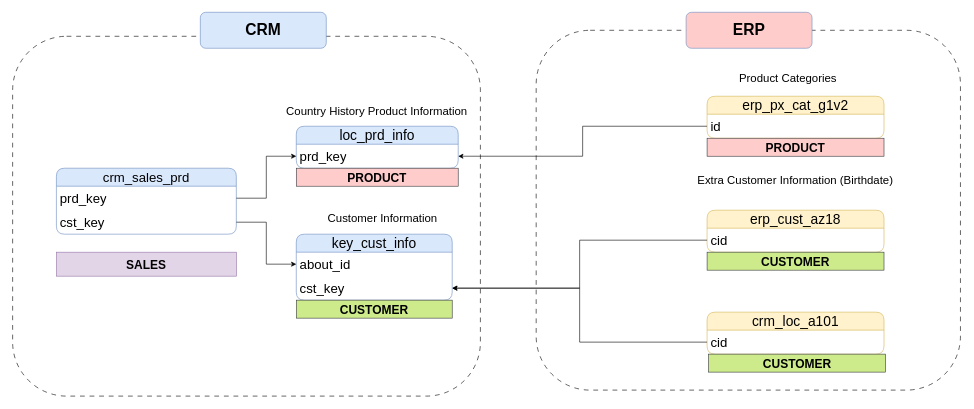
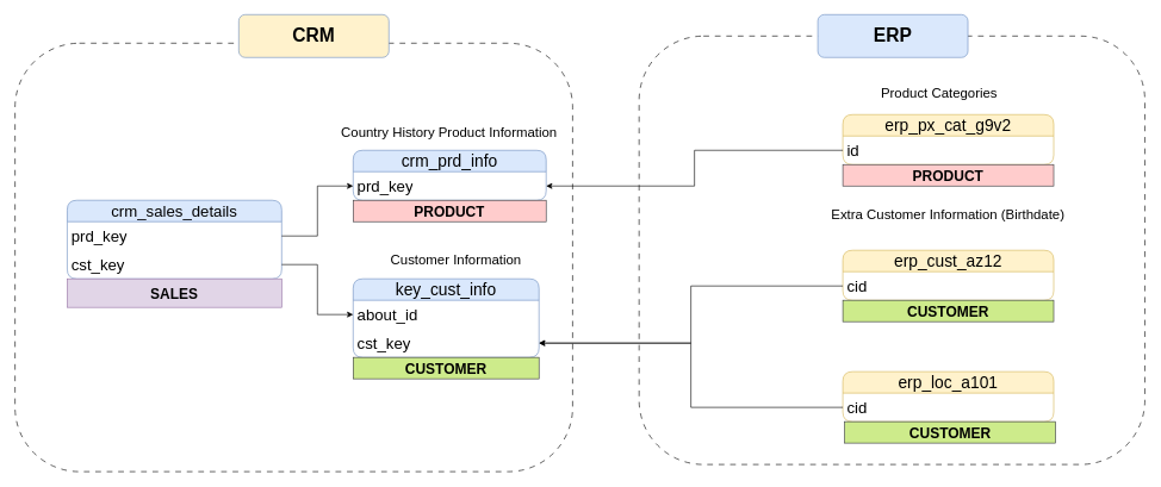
- <mxCell id="27" value="&lt;font style=&quot;font-size: 26px;&quot;&gt;CRM&lt;/font&gt;" style="rounded=1;whiteSpace=wrap;html=1;fillColor=#dae8fc;strokeColor=#6c8ebf;fontStyle=1" parent="1" vertex="1"><mxGeometry x="333" y="20" width="210" height="60" as="geometry" /></mxCell>
+ <mxCell id="27" value="&lt;font style=&quot;font-size: 26px;&quot;&gt;CRM&lt;/font&gt;" style="rounded=1;whiteSpace=wrap;html=1;fillColor=#fff2cc;strokeColor=#6c8ebf;fontStyle=1;" parent="1" vertex="1"><mxGeometry x="333" y="20" width="210" height="60" as="geometry" /></mxCell>
- <mxCell id="29" value="&lt;font style=&quot;font-size: 26px;&quot;&gt;ERP&lt;/font&gt;" style="rounded=1;whiteSpace=wrap;html=1;fillColor=#ffcccc;strokeColor=#6c8ebf;fontStyle=1;" parent="1" vertex="1"><mxGeometry x="1143" y="20" width="210" height="60" as="geometry" /></mxCell>
+ <mxCell id="29" value="&lt;font style=&quot;font-size: 26px;&quot;&gt;ERP&lt;/font&gt;" style="rounded=1;whiteSpace=wrap;html=1;fillColor=#dae8fc;strokeColor=#6c8ebf;fontStyle=1" parent="1" vertex="1"><mxGeometry x="1143" y="20" width="210" height="60" as="geometry" /></mxCell>
- <mxCell id="22" value="&lt;font style=&quot;font-size: 23px;&quot;&gt;erp_px_cat_g1v2&lt;/font&gt;" style="swimlane;fontStyle=0;childLayout=stackLayout;horizontal=1;startSize=30;horizontalStack=0;resizeParent=1;resizeParentMax=0;resizeLast=0;collapsible=1;marginBottom=0;whiteSpace=wrap;html=1;rounded=1;shadow=0;swimlaneLine=1;strokeColor=#d6b656;fillColor=#fff2cc;fontSize=26;" parent="1" vertex="1"><mxGeometry x="1178" y="160" width="295" height="70" as="geometry"><mxRectangle x="90" y="220" width="60" height="30" as="alternateBounds" /></mxGeometry></mxCell>
+ <mxCell id="22" value="&lt;font style=&quot;font-size: 23px;&quot;&gt;erp_px_cat_g9v2&lt;/font&gt;" style="swimlane;fontStyle=0;childLayout=stackLayout;horizontal=1;startSize=30;horizontalStack=0;resizeParent=1;resizeParentMax=0;resizeLast=0;collapsible=1;marginBottom=0;whiteSpace=wrap;html=1;rounded=1;shadow=0;swimlaneLine=1;strokeColor=#d6b656;fillColor=#fff2cc;fontSize=26;" parent="1" vertex="1"><mxGeometry x="1178" y="160" width="295" height="70" as="geometry"><mxRectangle x="90" y="220" width="60" height="30" as="alternateBounds" /></mxGeometry></mxCell>
- <mxCell id="7" value="&lt;font style=&quot;font-size: 23px;&quot;&gt;loc_prd_info&lt;/font&gt;" style="swimlane;fontStyle=0;childLayout=stackLayout;horizontal=1;startSize=30;horizontalStack=0;resizeParent=1;resizeParentMax=0;resizeLast=0;collapsible=1;marginBottom=0;whiteSpace=wrap;html=1;rounded=1;shadow=0;swimlaneLine=1;strokeColor=#6c8ebf;fillColor=#dae8fc;fontSize=26;" parent="1" vertex="1"><mxGeometry x="493" y="210" width="270" height="70" as="geometry"><mxRectangle x="90" y="220" width="60" height="30" as="alternateBounds" /></mxGeometry></mxCell>
+ <mxCell id="7" value="&lt;font style=&quot;font-size: 23px;&quot;&gt;crm_prd_info&lt;/font&gt;" style="swimlane;fontStyle=0;childLayout=stackLayout;horizontal=1;startSize=30;horizontalStack=0;resizeParent=1;resizeParentMax=0;resizeLast=0;collapsible=1;marginBottom=0;whiteSpace=wrap;html=1;rounded=1;shadow=0;swimlaneLine=1;strokeColor=#6c8ebf;fillColor=#dae8fc;fontSize=26;" parent="1" vertex="1"><mxGeometry x="493" y="210" width="270" height="70" as="geometry"><mxRectangle x="90" y="220" width="60" height="30" as="alternateBounds" /></mxGeometry></mxCell>
- <mxCell id="10" value="&lt;font style=&quot;font-size: 22px;&quot;&gt;crm_sales_prd&lt;/font&gt;" style="swimlane;fontStyle=0;childLayout=stackLayout;horizontal=1;startSize=30;horizontalStack=0;resizeParent=1;resizeParentMax=0;resizeLast=0;collapsible=1;marginBottom=0;whiteSpace=wrap;html=1;rounded=1;shadow=0;swimlaneLine=1;strokeColor=#6c8ebf;fillColor=#dae8fc;fontSize=26;" parent="1" vertex="1"><mxGeometry x="93" y="280" width="300" height="110" as="geometry"><mxRectangle x="90" y="220" width="60" height="30" as="alternateBounds" /></mxGeometry></mxCell>
+ <mxCell id="10" value="&lt;font style=&quot;font-size: 22px;&quot;&gt;crm_sales_details&lt;/font&gt;" style="swimlane;fontStyle=0;childLayout=stackLayout;horizontal=1;startSize=30;horizontalStack=0;resizeParent=1;resizeParentMax=0;resizeLast=0;collapsible=1;marginBottom=0;whiteSpace=wrap;html=1;rounded=1;shadow=0;swimlaneLine=1;strokeColor=#6c8ebf;fillColor=#dae8fc;fontSize=26;" parent="1" vertex="1"><mxGeometry x="93" y="280" width="300" height="110" as="geometry"><mxRectangle x="90" y="220" width="60" height="30" as="alternateBounds" /></mxGeometry></mxCell>
- <mxCell id="15" value="&lt;font style=&quot;font-size: 23px;&quot;&gt;erp_cust_az18&lt;/font&gt;" style="swimlane;fontStyle=0;childLayout=stackLayout;horizontal=1;startSize=30;horizontalStack=0;resizeParent=1;resizeParentMax=0;resizeLast=0;collapsible=1;marginBottom=0;whiteSpace=wrap;html=1;rounded=1;shadow=0;swimlaneLine=1;strokeColor=#d6b656;fillColor=#fff2cc;fontSize=26;" parent="1" vertex="1"><mxGeometry x="1178" y="350" width="295" height="70" as="geometry"><mxRectangle x="90" y="220" width="60" height="30" as="alternateBounds" /></mxGeometry></mxCell>
+ <mxCell id="15" value="&lt;font style=&quot;font-size: 23px;&quot;&gt;erp_cust_az12&lt;/font&gt;" style="swimlane;fontStyle=0;childLayout=stackLayout;horizontal=1;startSize=30;horizontalStack=0;resizeParent=1;resizeParentMax=0;resizeLast=0;collapsible=1;marginBottom=0;whiteSpace=wrap;html=1;rounded=1;shadow=0;swimlaneLine=1;strokeColor=#d6b656;fillColor=#fff2cc;fontSize=26;" parent="1" vertex="1"><mxGeometry x="1178" y="350" width="295" height="70" as="geometry"><mxRectangle x="90" y="220" width="60" height="30" as="alternateBounds" /></mxGeometry></mxCell>
- <mxCell id="35" value="&lt;span style=&quot;font-size: 20px;&quot;&gt;SALES&lt;/span&gt;" style="text;html=1;strokeColor=#9673a6;fillColor=#e1d5e7;align=center;verticalAlign=middle;whiteSpace=wrap;overflow=hidden;fontStyle=1;" vertex="1" parent="1"><mxGeometry x="93" y="420" width="300" height="40" as="geometry" /></mxCell>
+ <mxCell id="35" value="&lt;span style=&quot;font-size: 20px;&quot;&gt;SALES&lt;/span&gt;" style="text;html=1;strokeColor=#9673a6;fillColor=#e1d5e7;align=center;verticalAlign=middle;whiteSpace=wrap;overflow=hidden;fontStyle=1;" vertex="1" parent="1"><mxGeometry x="93" y="390" width="300" height="40" as="geometry" /></mxCell>
- <mxCell id="19" value="&lt;font style=&quot;font-size: 23px;&quot;&gt;crm_loc&lt;/font&gt;&lt;span style=&quot;font-size: 23px; background-color: transparent; color: light-dark(rgb(0, 0, 0), rgb(255, 255, 255));&quot;&gt;_a101&lt;/span&gt;" style="swimlane;fontStyle=0;childLayout=stackLayout;horizontal=1;startSize=30;horizontalStack=0;resizeParent=1;resizeParentMax=0;resizeLast=0;collapsible=1;marginBottom=0;whiteSpace=wrap;html=1;rounded=1;shadow=0;swimlaneLine=1;strokeColor=#d6b656;fillColor=#fff2cc;fontSize=26;" parent="1" vertex="1"><mxGeometry x="1178" y="520" width="295" height="70" as="geometry"><mxRectangle x="90" y="220" width="60" height="30" as="alternateBounds" /></mxGeometry></mxCell>
+ <mxCell id="19" value="&lt;font style=&quot;font-size: 23px;&quot;&gt;erp_loc&lt;/font&gt;&lt;span style=&quot;font-size: 23px; background-color: transparent; color: light-dark(rgb(0, 0, 0), rgb(255, 255, 255));&quot;&gt;_a101&lt;/span&gt;" style="swimlane;fontStyle=0;childLayout=stackLayout;horizontal=1;startSize=30;horizontalStack=0;resizeParent=1;resizeParentMax=0;resizeLast=0;collapsible=1;marginBottom=0;whiteSpace=wrap;html=1;rounded=1;shadow=0;swimlaneLine=1;strokeColor=#d6b656;fillColor=#fff2cc;fontSize=26;" parent="1" vertex="1"><mxGeometry x="1178" y="520" width="295" height="70" as="geometry"><mxRectangle x="90" y="220" width="60" height="30" as="alternateBounds" /></mxGeometry></mxCell>
